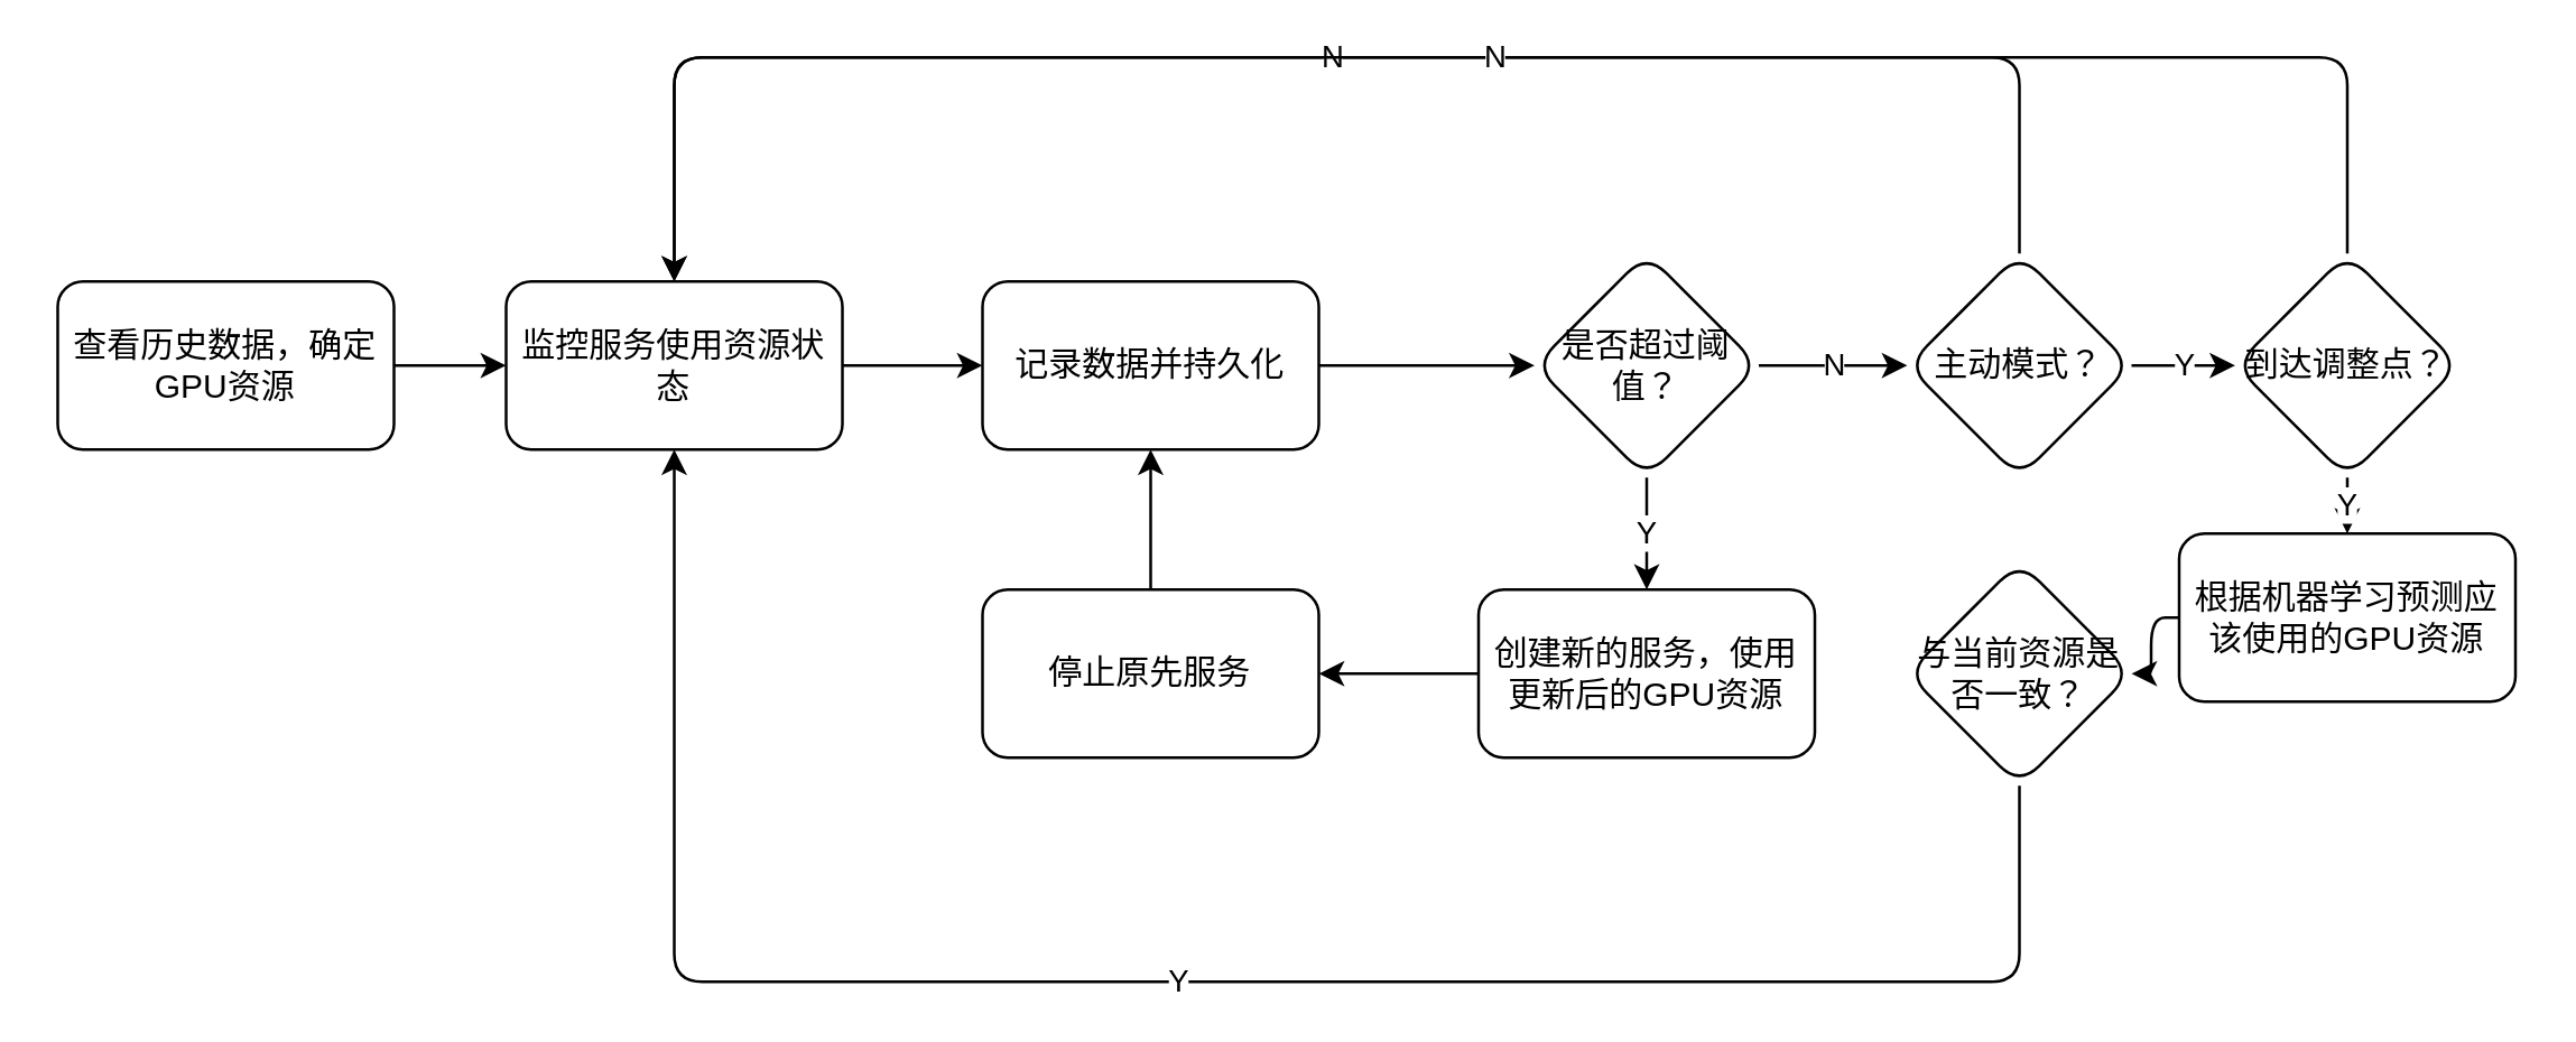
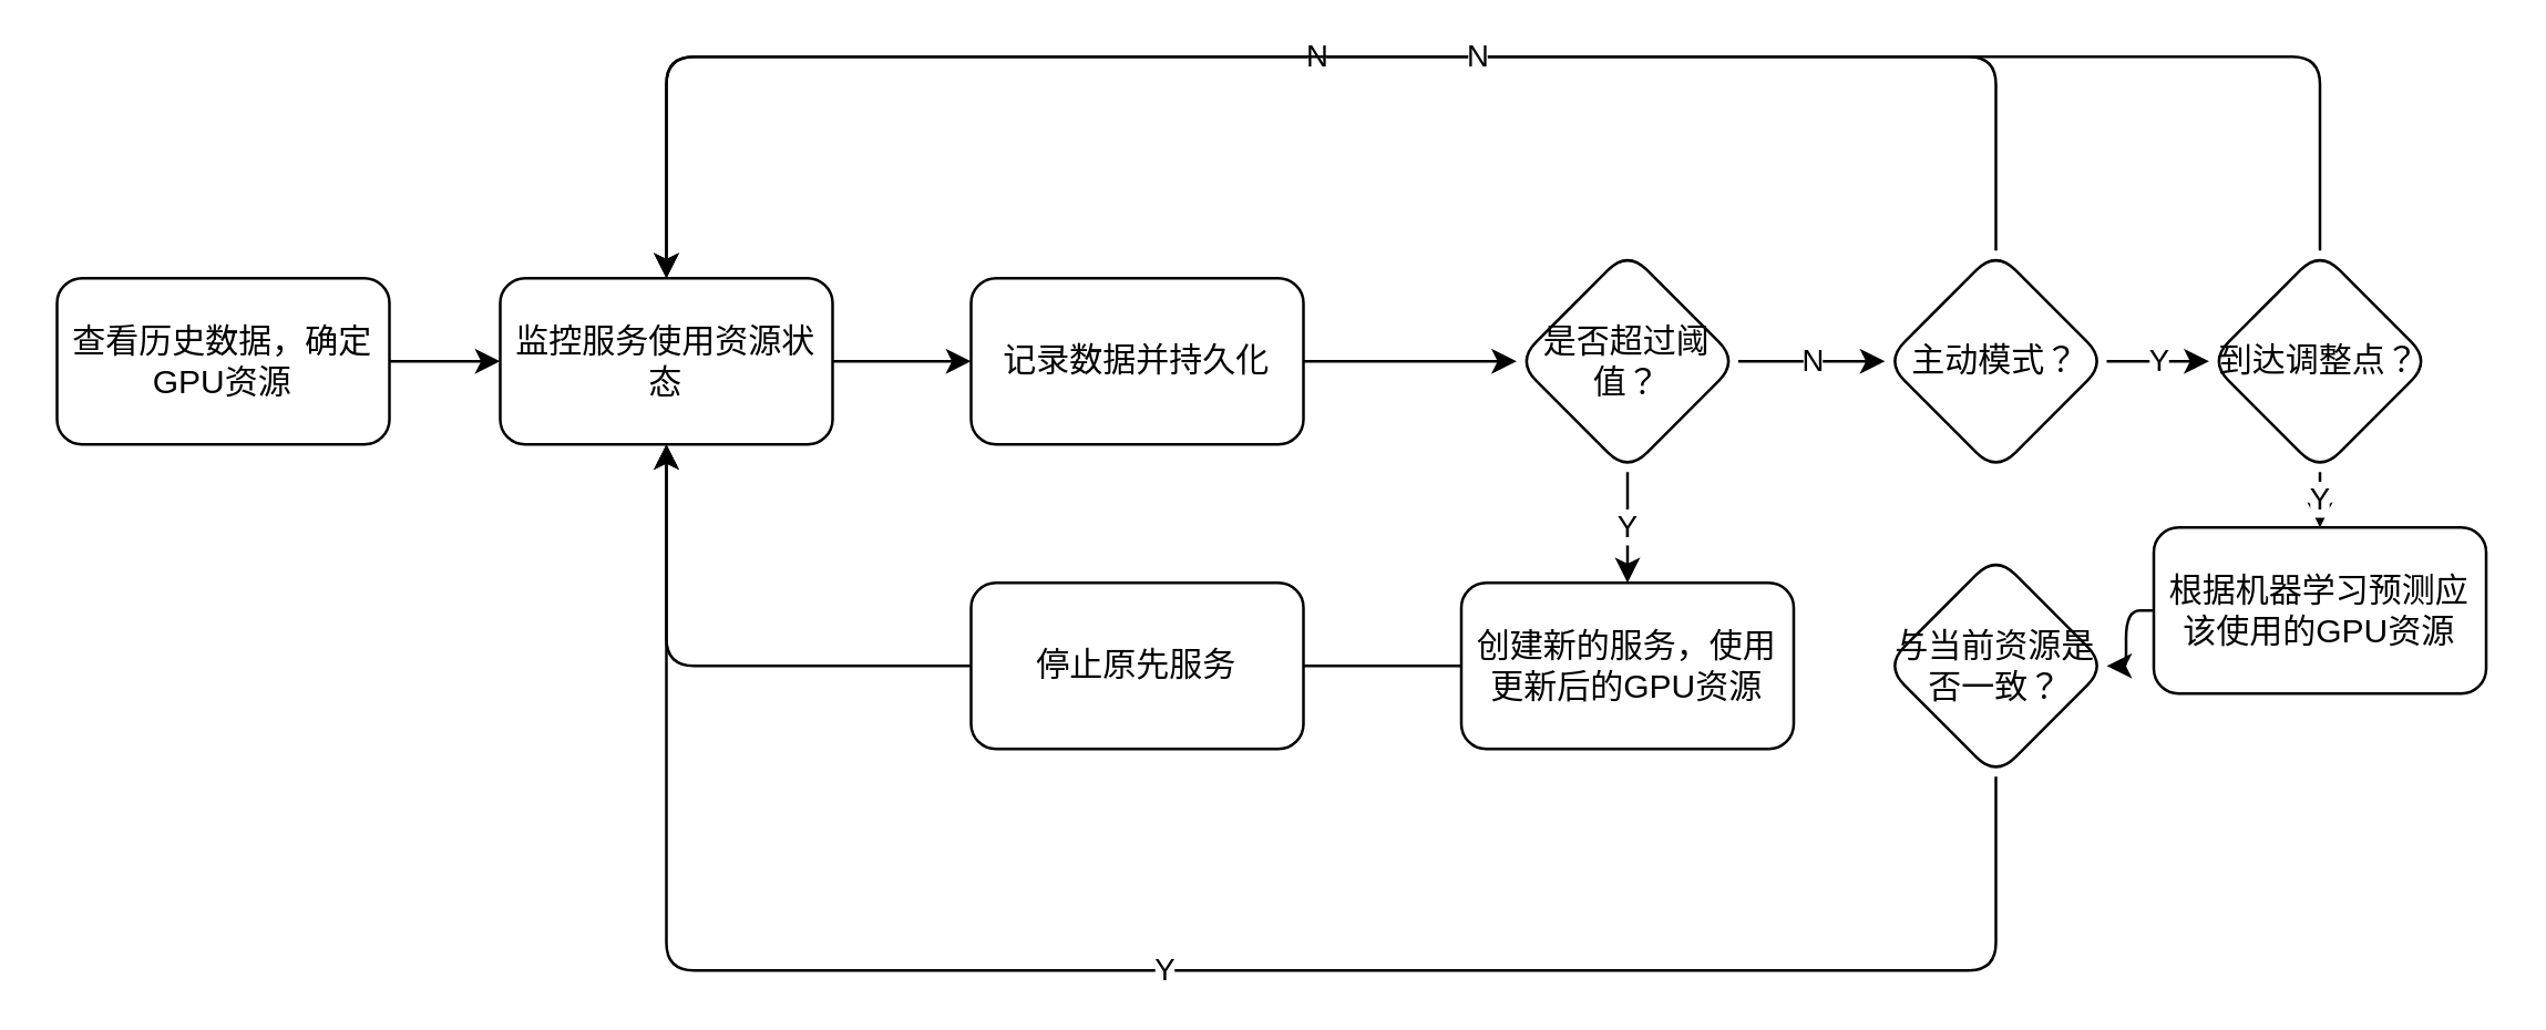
- <mxCell id="11" value="" style="edgeStyle=orthogonalEdgeStyle;html=1;" parent="1" source="12" target="6" edge="1"><mxGeometry relative="1" as="geometry"><mxPoint x="517" y="290" as="targetPoint" /></mxGeometry></mxCell>
+ <mxCell id="11" value="" style="edgeStyle=orthogonalEdgeStyle;html=1;entryX=0.5;entryY=1;entryDx=0;entryDy=0;" parent="1" source="12" target="4" edge="1"><mxGeometry relative="1" as="geometry"><mxPoint x="517" y="290" as="targetPoint" /></mxGeometry></mxCell>
- <mxCell id="9" value="" style="edgeStyle=none;html=1;" parent="1" source="10" target="12" edge="1"><mxGeometry relative="1" as="geometry" /></mxCell>
+ <mxCell id="9" value="" style="edgeStyle=none;html=1;endArrow=none;" parent="1" source="10" target="12" edge="1"><mxGeometry relative="1" as="geometry" /></mxCell>
